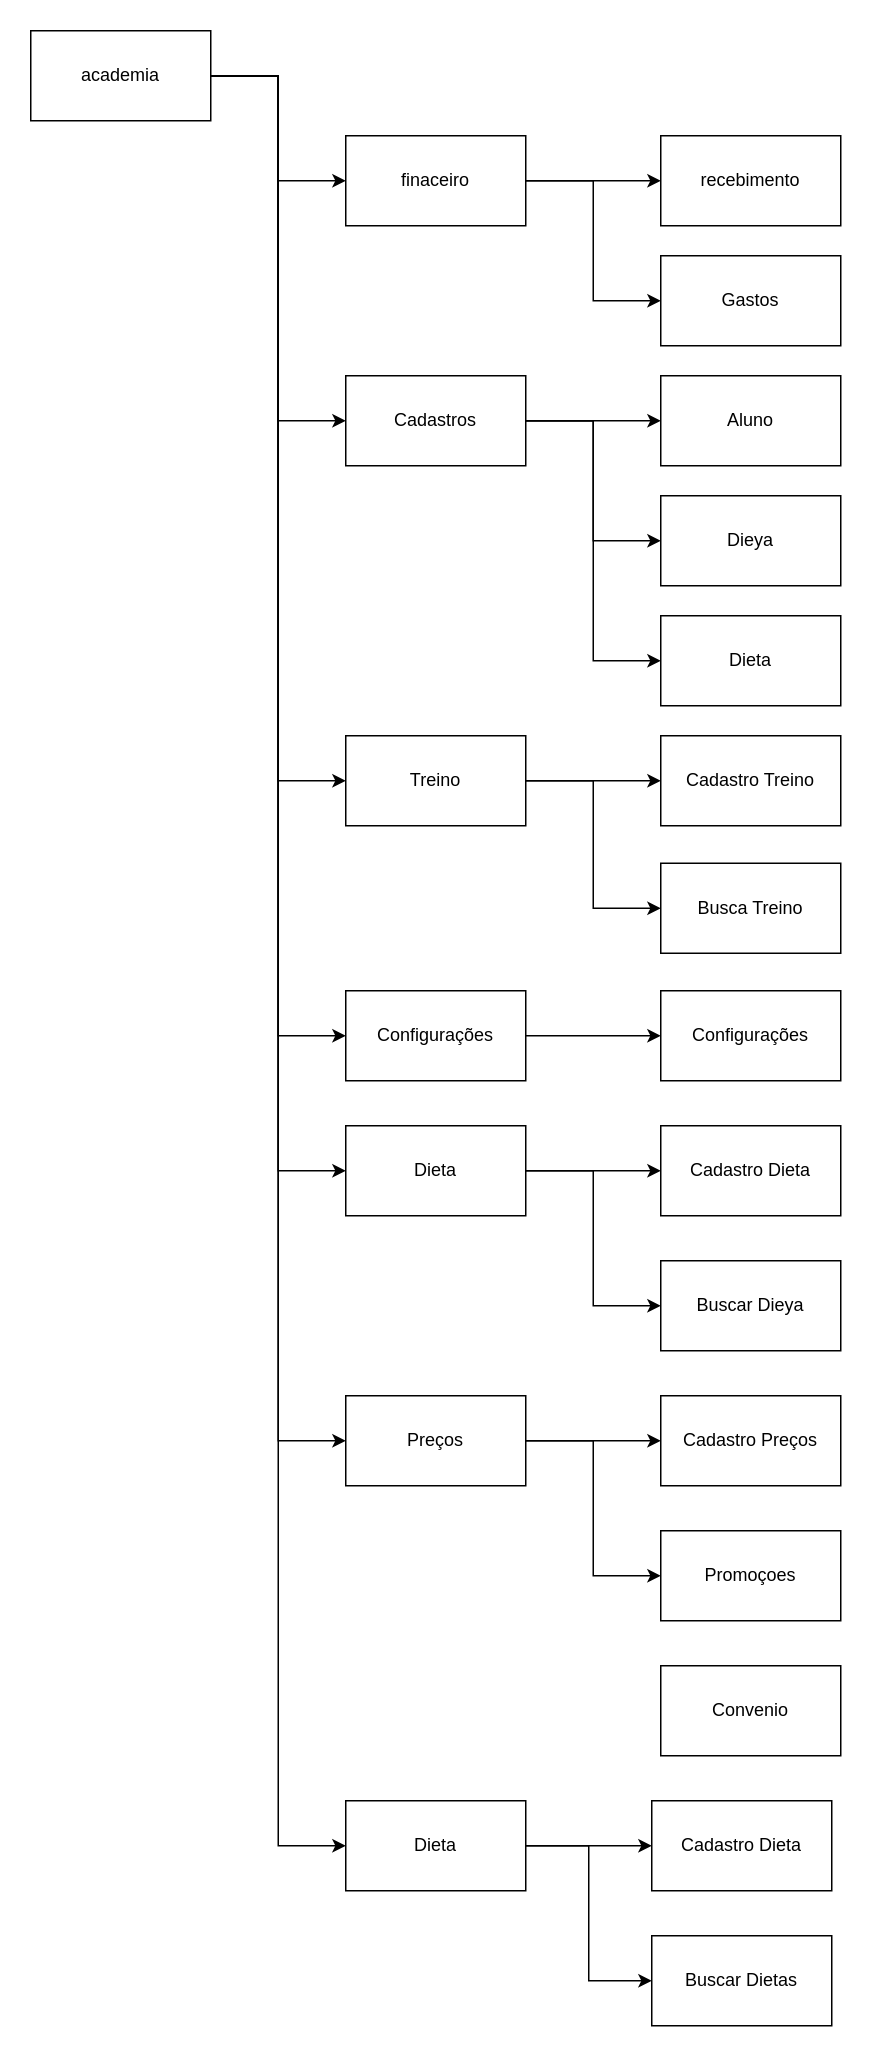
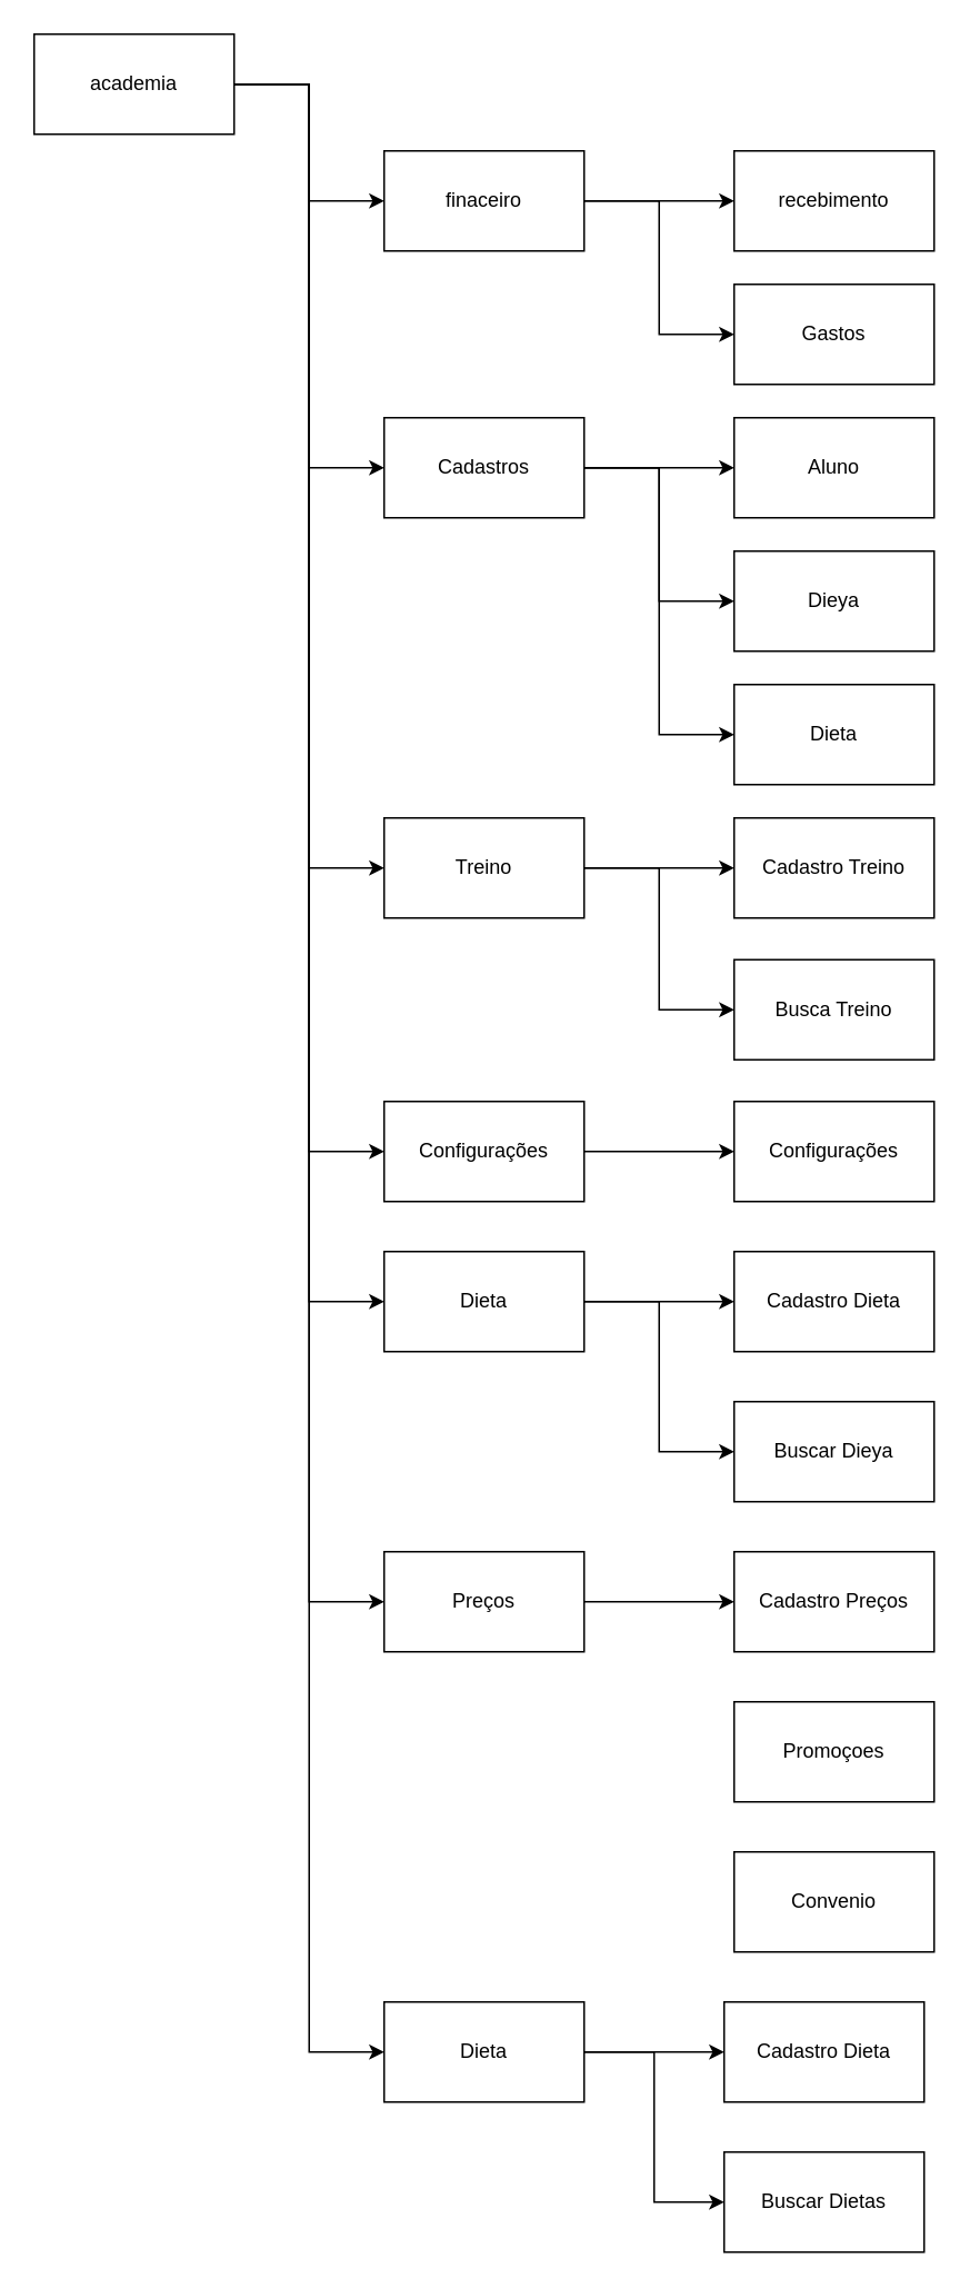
- <mxCell id="37" style="edgeStyle=orthogonalEdgeStyle;rounded=0;orthogonalLoop=1;jettySize=auto;html=1;entryX=0;entryY=0.5;entryDx=0;entryDy=0;" edge="1" parent="1" source="38" target="39"><mxGeometry relative="1" as="geometry" /></mxCell>
